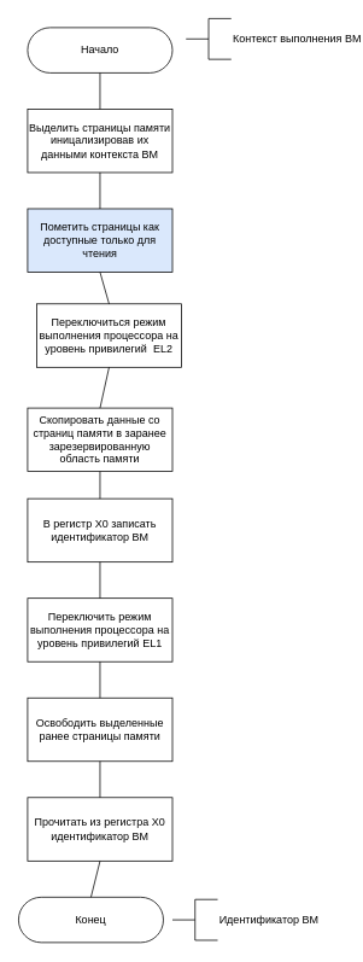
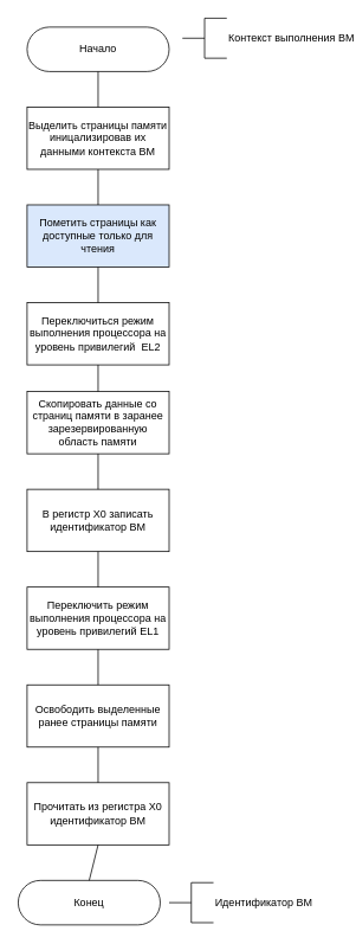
- <mxCell id="7" value="Переключиться режим выполнения процессора на уровень привилегий&amp;nbsp; EL2" style="rounded=0;whiteSpace=wrap;html=1;" vertex="1" parent="1"><mxGeometry x="40" y="335" width="160" height="70" as="geometry" /></mxCell>
+ <mxCell id="7" value="Переключиться режим выполнения процессора на уровень привилегий&amp;nbsp; EL2" style="rounded=0;whiteSpace=wrap;html=1;" vertex="1" parent="1"><mxGeometry x="30" y="340" width="160" height="70" as="geometry" /></mxCell>
- <mxCell id="8" value="Скопировать данные со страниц памяти в заранее зарезервированную область памяти " style="rounded=0;whiteSpace=wrap;html=1;" vertex="1" parent="1"><mxGeometry x="30" y="450" width="160" height="70" as="geometry" /></mxCell>
+ <mxCell id="8" value="Скопировать данные со страниц памяти в заранее зарезервированную область памяти " style="rounded=0;whiteSpace=wrap;html=1;" vertex="1" parent="1"><mxGeometry x="30" y="440" width="160" height="70" as="geometry" /></mxCell>
